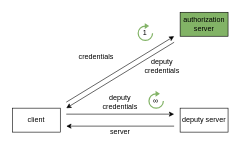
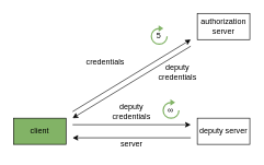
- <mxCell id="4" value="authorization server" style="rounded=0;whiteSpace=wrap;html=1;fillColor=#82b366;" vertex="1" parent="1"><mxGeometry x="300" y="20" width="80" height="40" as="geometry" /></mxCell>
+ <mxCell id="4" value="authorization server" style="rounded=0;whiteSpace=wrap;html=1;" vertex="1" parent="1"><mxGeometry x="300" y="20" width="80" height="40" as="geometry" /></mxCell>
- <mxCell id="14" value="1" style="text;html=1;strokeColor=none;fillColor=none;align=center;verticalAlign=middle;whiteSpace=wrap;rounded=0;" vertex="1" parent="1"><mxGeometry x="233" y="50" width="17" height="10" as="geometry" /></mxCell>
+ <mxCell id="14" value="5" style="text;html=1;strokeColor=none;fillColor=none;align=center;verticalAlign=middle;whiteSpace=wrap;rounded=0;" vertex="1" parent="1"><mxGeometry x="233" y="50" width="17" height="10" as="geometry" /></mxCell>
- <mxCell id="2" value="client" style="rounded=0;whiteSpace=wrap;html=1;" vertex="1" parent="1"><mxGeometry x="20" y="180" width="80" height="40" as="geometry" /></mxCell>
+ <mxCell id="2" value="client" style="rounded=0;whiteSpace=wrap;html=1;fillColor=#82b366;" vertex="1" parent="1"><mxGeometry x="20" y="180" width="80" height="40" as="geometry" /></mxCell>
